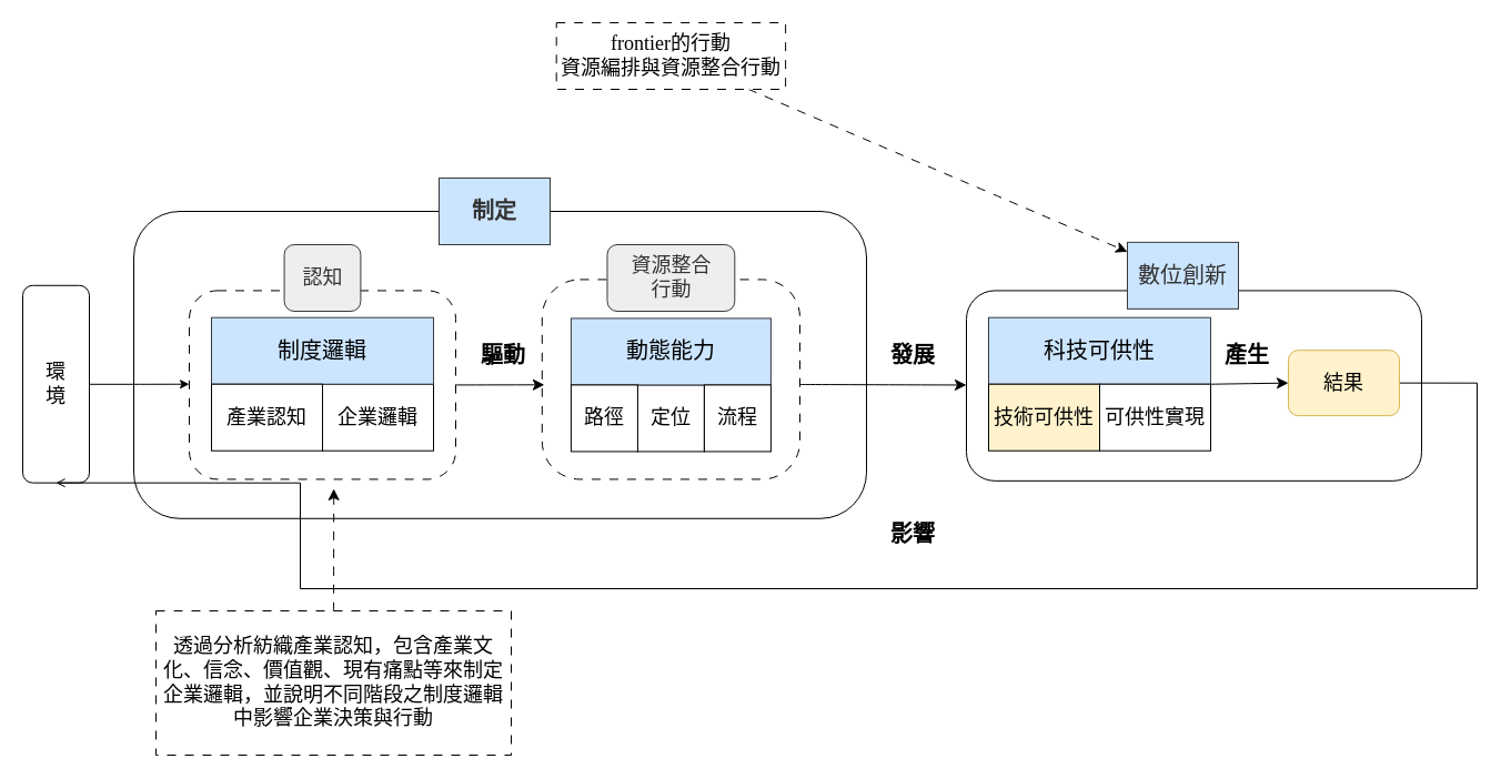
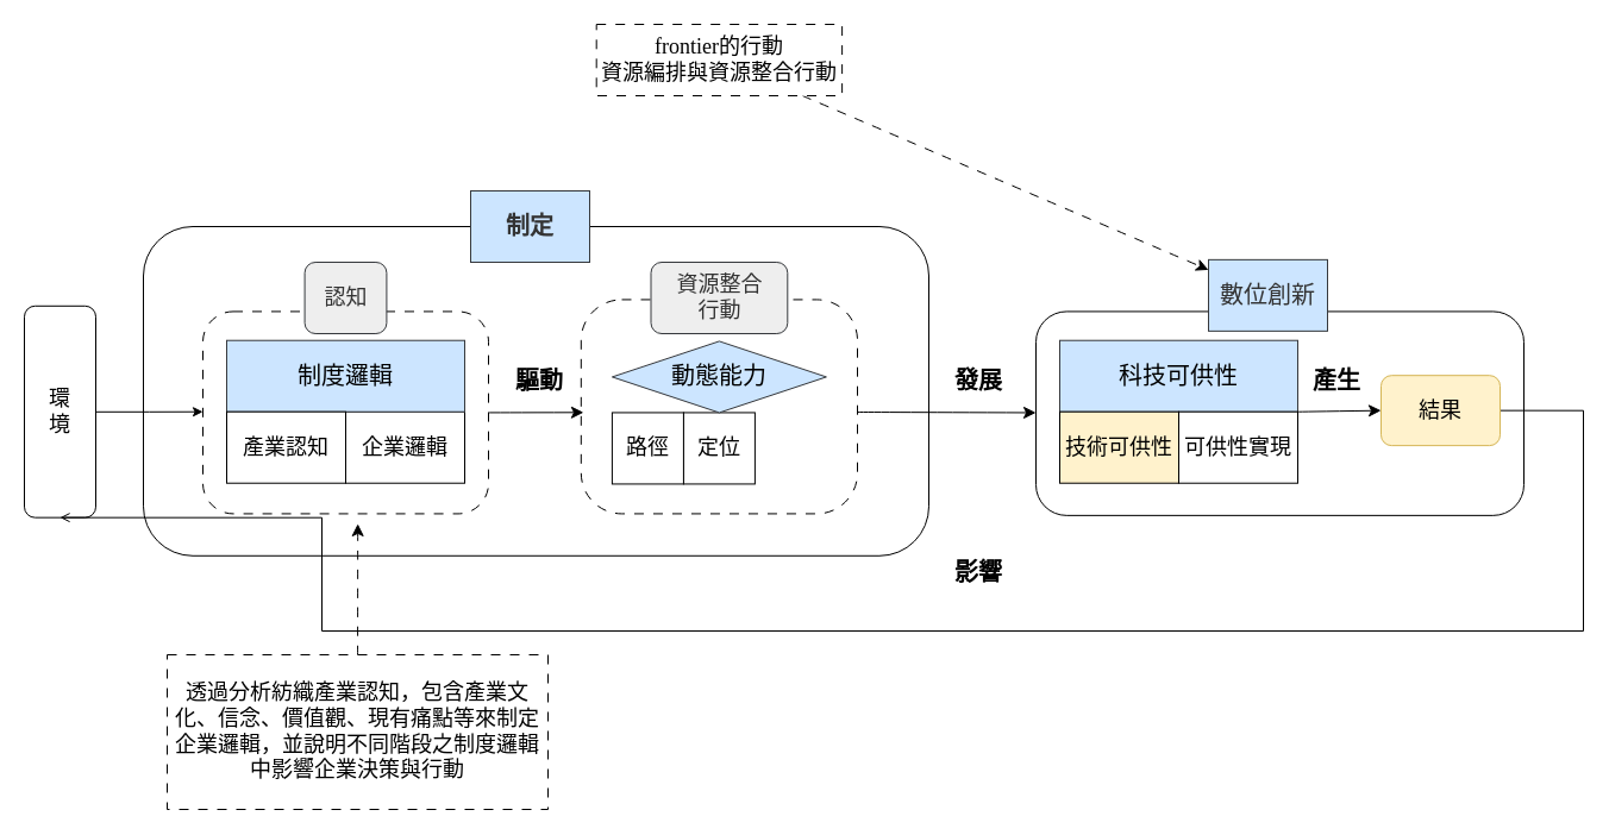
- <mxCell id="31" value="&lt;span&gt;&lt;font style=&quot;font-size: 20px;&quot;&gt;動態能力&lt;/font&gt;&lt;/span&gt;" style="rounded=0;whiteSpace=wrap;html=1;fontSize=18;fontFamily=標楷體;movable=1;resizable=1;rotatable=1;deletable=1;editable=1;locked=0;connectable=1;fillColor=#cce5ff;strokeColor=#36393d;fontStyle=0" parent="29" vertex="1"><mxGeometry width="180" height="60" as="geometry" /></mxCell>
+ <mxCell id="31" value="&lt;span&gt;&lt;font style=&quot;font-size: 20px;&quot;&gt;動態能力&lt;/font&gt;&lt;/span&gt;" style="rhombus;whiteSpace=wrap;html=1;fontSize=18;fontFamily=標楷體;movable=1;resizable=1;rotatable=1;deletable=1;editable=1;locked=0;connectable=1;fillColor=#cce5ff;strokeColor=#36393d;fontStyle=0;" parent="29" vertex="1"><mxGeometry width="180" height="60" as="geometry" /></mxCell>
- <mxCell id="33" value="&lt;font&gt;&lt;span&gt;&lt;span&gt;流程&lt;/span&gt;&lt;/span&gt;&lt;/font&gt;" style="rounded=0;whiteSpace=wrap;html=1;movable=1;resizable=1;rotatable=1;deletable=1;editable=1;locked=0;connectable=1;fontFamily=標楷體;fontSize=18;fontStyle=0" parent="29" vertex="1"><mxGeometry x="120" y="60" width="60" height="60" as="geometry" /></mxCell>
